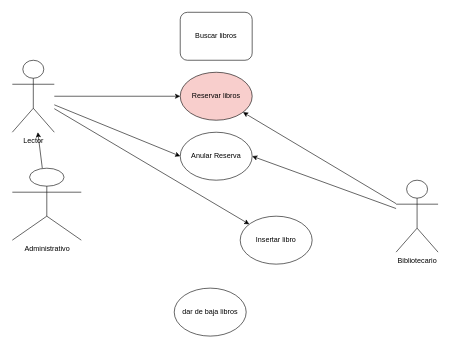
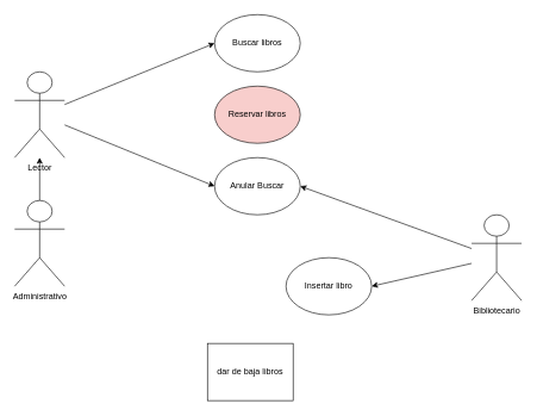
- <mxCell id="11" value="Buscar libros" style="whiteSpace=wrap;html=1;rounded=1;" parent="1" vertex="1"><mxGeometry x="300" width="120" height="80" as="geometry" y="20" /></mxCell>
+ <mxCell id="11" value="Buscar libros" style="ellipse;whiteSpace=wrap;html=1;" parent="1" vertex="1"><mxGeometry x="300" width="120" height="80" as="geometry" y="20" /></mxCell>
- <mxCell id="3" style="rounded=0;orthogonalLoop=1;jettySize=auto;html=1;" parent="1" source="5" target="12" edge="1"><mxGeometry relative="1" as="geometry" /></mxCell>
- <mxCell id="13" value="Anular Reserva" style="ellipse;whiteSpace=wrap;html=1;" parent="1" vertex="1"><mxGeometry x="300" y="220" width="120" height="80" as="geometry" /></mxCell>
+ <mxCell id="13" value="Anular Buscar" style="ellipse;whiteSpace=wrap;html=1;" parent="1" vertex="1"><mxGeometry x="300" y="220" width="120" height="80" as="geometry" /></mxCell>
- <mxCell id="7" style="rounded=0;orthogonalLoop=1;jettySize=auto;html=1;" parent="1" source="8" target="12" edge="1"><mxGeometry relative="1" as="geometry" /></mxCell>
+ <mxCell id="7" style="rounded=0;orthogonalLoop=1;jettySize=auto;html=1;entryX=1;entryY=0.5;entryDx=0;entryDy=0;" parent="1" source="8" target="14" edge="1"><mxGeometry relative="1" as="geometry" /></mxCell>
- <mxCell id="2" style="rounded=0;orthogonalLoop=1;jettySize=auto;html=1;" parent="1" source="5" target="14" edge="1"><mxGeometry relative="1" as="geometry" /></mxCell>
+ <mxCell id="2" style="rounded=0;orthogonalLoop=1;jettySize=auto;html=1;entryX=0;entryY=0.5;entryDx=0;entryDy=0;" parent="1" source="5" target="11" edge="1"><mxGeometry relative="1" as="geometry" /></mxCell>
- <mxCell id="10" value="Administrativo" style="shape=umlActor;verticalLabelPosition=bottom;verticalAlign=top;html=1;outlineConnect=0;" parent="1" vertex="1"><mxGeometry x="20" y="280" width="115" height="120" as="geometry" /></mxCell>
+ <mxCell id="10" value="Administrativo" style="shape=umlActor;verticalLabelPosition=bottom;verticalAlign=top;html=1;outlineConnect=0;" parent="1" vertex="1"><mxGeometry x="20" y="280" width="70" height="120" as="geometry" /></mxCell>
- <mxCell id="15" value="dar de baja libros" style="ellipse;whiteSpace=wrap;html=1;" parent="1" vertex="1"><mxGeometry x="290" y="480" width="120" height="80" as="geometry" /></mxCell>
+ <mxCell id="15" value="dar de baja libros" style="whiteSpace=wrap;html=1;rounded=0;" parent="1" vertex="1"><mxGeometry x="290" y="480" width="120" height="80" as="geometry" /></mxCell>
